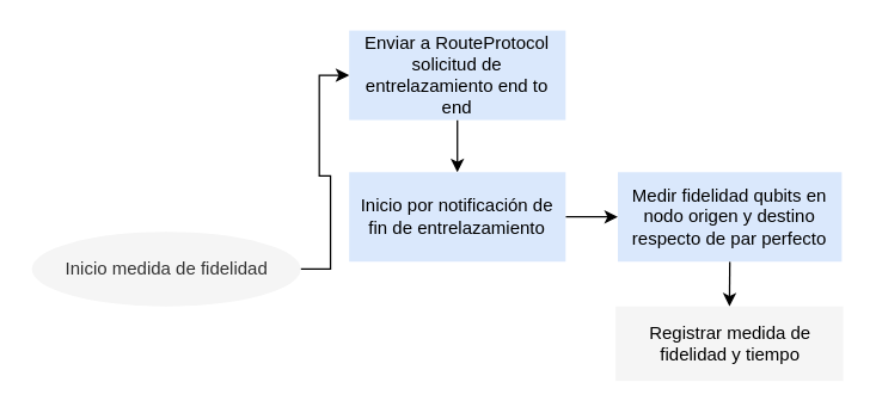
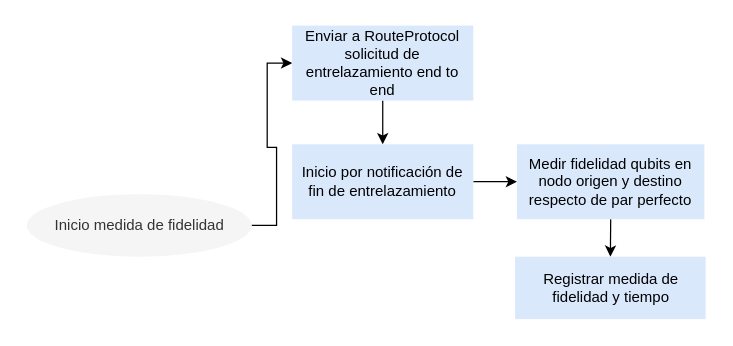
- <mxCell id="10" value="Registrar medida de fidelidad y tiempo" style="rounded=0;whiteSpace=wrap;html=1;fillColor=#f5f5f5;strokeColor=none;" parent="1" vertex="1"><mxGeometry x="411.5" y="205" width="152.5" height="50" as="geometry" /></mxCell>
+ <mxCell id="10" value="Registrar medida de fidelidad y tiempo" style="rounded=0;whiteSpace=wrap;html=1;fillColor=#dae8fc;strokeColor=none;" parent="1" vertex="1"><mxGeometry x="411.5" y="205" width="152.5" height="50" as="geometry" /></mxCell>
